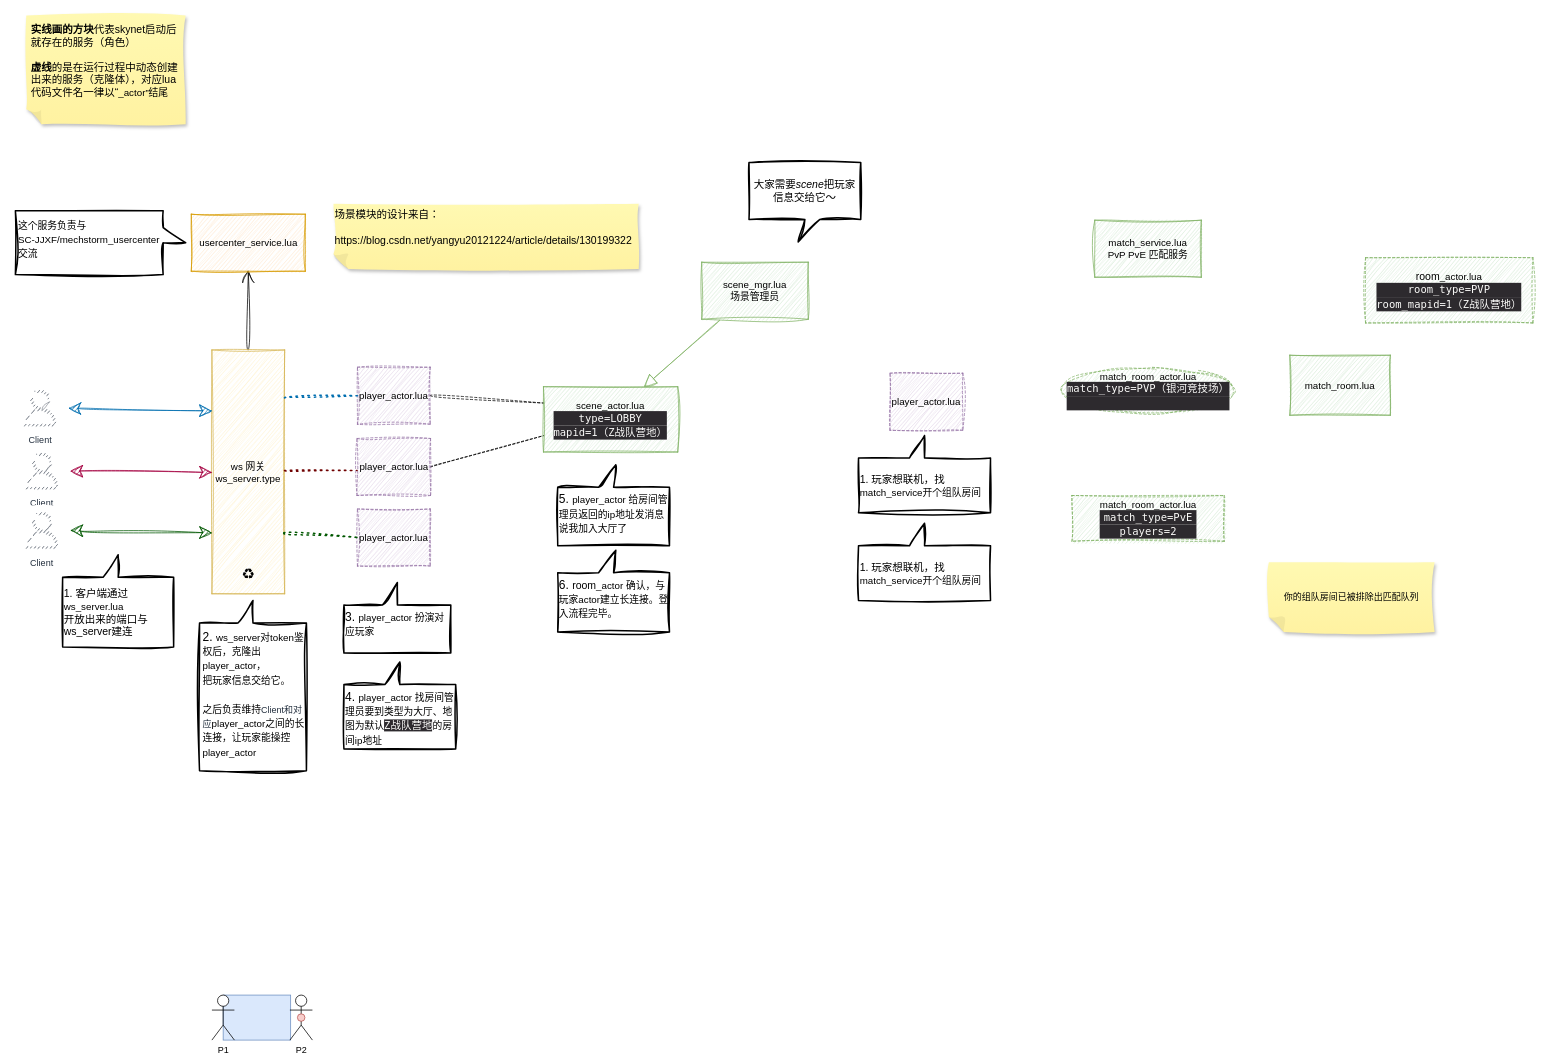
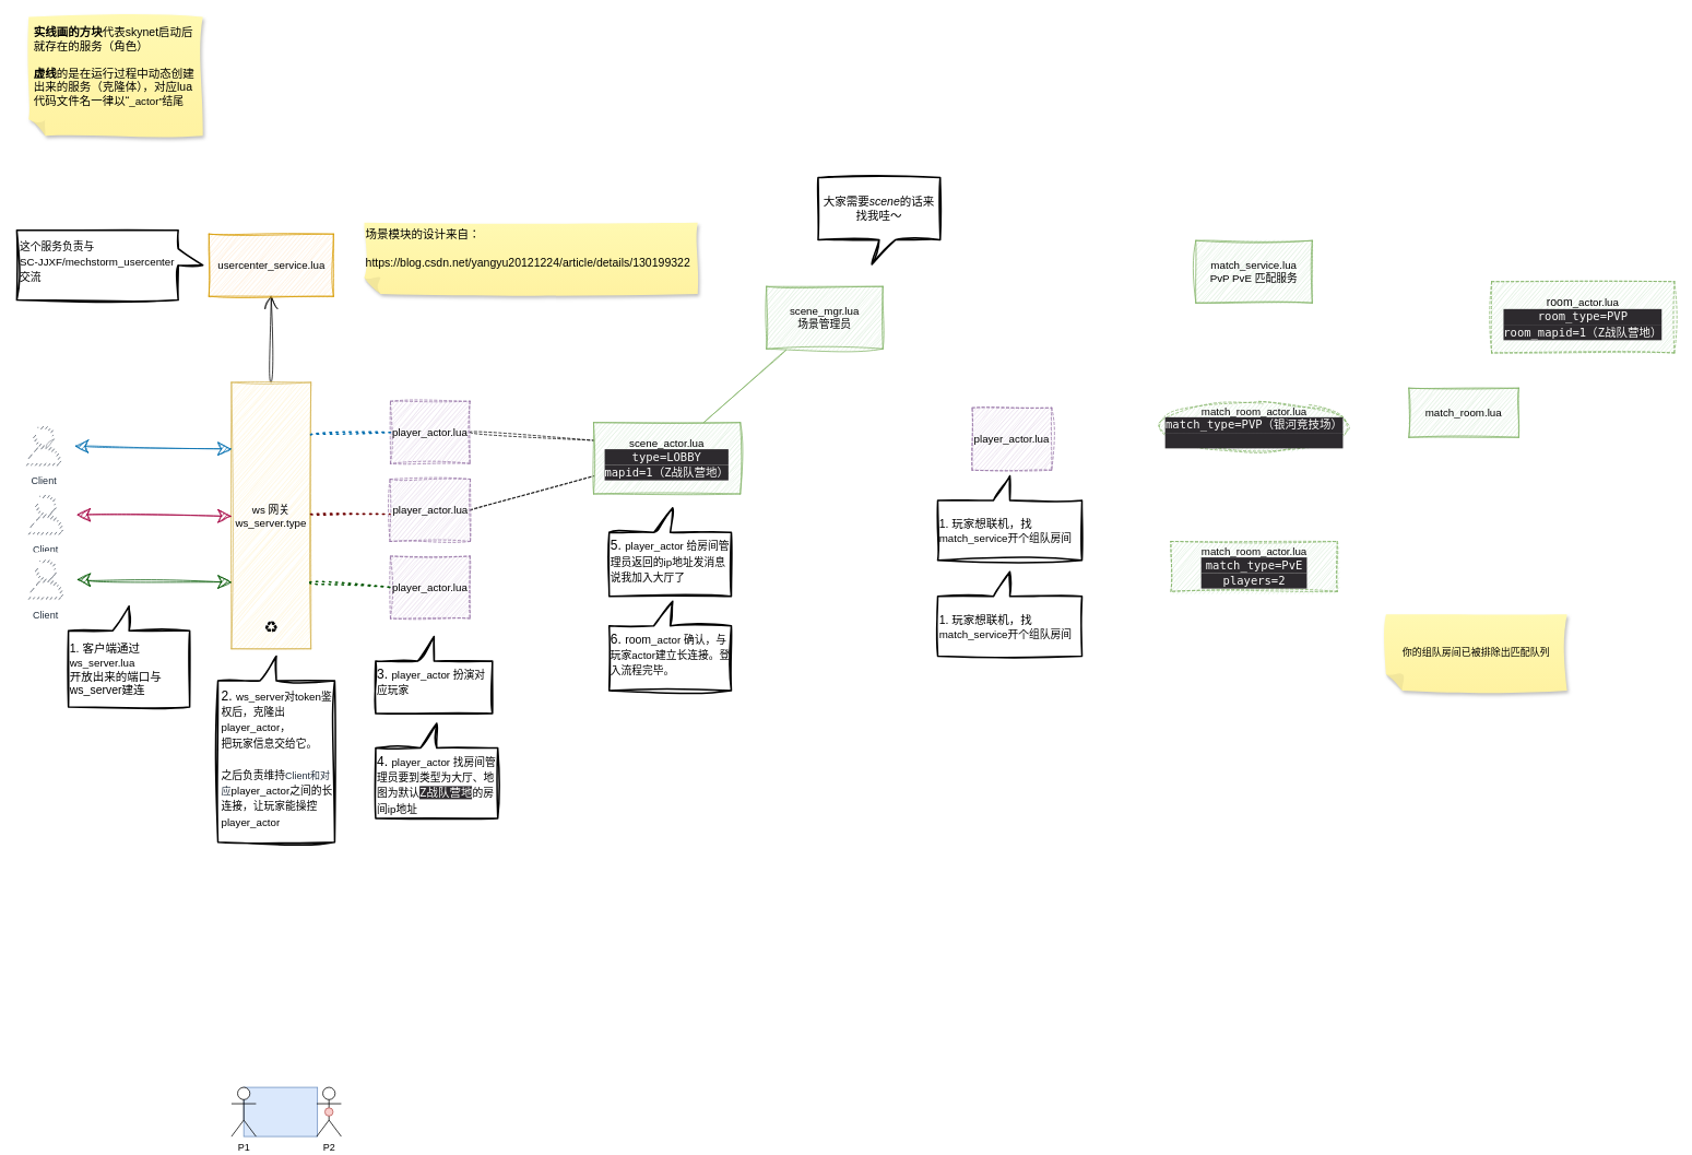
- <mxCell id="23" value="大家需要&lt;em class=&quot;t55VCb&quot;&gt;scene&lt;/em&gt;把玩家信息交给它～" style="shape=callout;whiteSpace=wrap;html=1;perimeter=calloutPerimeter;strokeWidth=2;fontSize=14;flipH=0;flipV=0;position2=0.44;rounded=0;sketch=1;curveFitting=1;jiggle=2;" parent="1" vertex="1"><mxGeometry x="998" y="216" width="149" height="106" as="geometry" /></mxCell>
+ <mxCell id="23" value="大家需要&lt;em class=&quot;t55VCb&quot;&gt;scene&lt;/em&gt;的话来找我哇～" style="shape=callout;whiteSpace=wrap;html=1;perimeter=calloutPerimeter;strokeWidth=2;fontSize=14;flipH=0;flipV=0;position2=0.44;rounded=0;sketch=1;curveFitting=1;jiggle=2;" parent="1" vertex="1"><mxGeometry x="998" y="216" width="149" height="106" as="geometry" /></mxCell>
- <mxCell id="21" style="edgeStyle=none;curved=1;rounded=0;orthogonalLoop=1;jettySize=auto;html=1;entryX=0.75;entryY=0;entryDx=0;entryDy=0;endArrow=block;startSize=14;endSize=14;sourcePerimeterSpacing=8;targetPerimeterSpacing=8;exitX=0.167;exitY=1.022;exitDx=0;exitDy=0;exitPerimeter=0;endFill=0;fillColor=#d5e8d4;strokeColor=#82b366;sketch=1;curveFitting=1;jiggle=2;" parent="1" source="22" target="17" edge="1"><mxGeometry relative="1" as="geometry" /></mxCell>
+ <mxCell id="21" style="edgeStyle=none;curved=1;rounded=0;orthogonalLoop=1;jettySize=auto;html=1;entryX=0.75;entryY=0;entryDx=0;entryDy=0;endArrow=none;startSize=14;endSize=14;sourcePerimeterSpacing=8;targetPerimeterSpacing=8;exitX=0.167;exitY=1.022;exitDx=0;exitDy=0;exitPerimeter=0;endFill=0;fillColor=#d5e8d4;strokeColor=#82b366;sketch=1;curveFitting=1;jiggle=2;" parent="1" source="22" target="17" edge="1"><mxGeometry relative="1" as="geometry" /></mxCell>
- <mxCell id="25" value="&lt;span style=&quot;text-align: start; background-color: initial;&quot;&gt;match_&lt;/span&gt;&lt;span style=&quot;text-align: start;&quot;&gt;room&lt;/span&gt;&lt;span style=&quot;text-align: start; background-color: initial;&quot;&gt;.lua&lt;/span&gt;&lt;span style=&quot;text-align: start;&quot;&gt;&lt;br&gt;&lt;/span&gt;" style="rounded=0;whiteSpace=wrap;html=1;fontSize=13;fillColor=#d5e8d4;strokeColor=#82b366;verticalAlign=middle;sketch=1;curveFitting=1;jiggle=2;" parent="1" vertex="1"><mxGeometry x="1719" y="473" width="134" height="80" as="geometry" /></mxCell>
+ <mxCell id="25" value="&lt;span style=&quot;text-align: start; background-color: initial;&quot;&gt;match_&lt;/span&gt;&lt;span style=&quot;text-align: start;&quot;&gt;room&lt;/span&gt;&lt;span style=&quot;text-align: start; background-color: initial;&quot;&gt;.lua&lt;/span&gt;&lt;span style=&quot;text-align: start;&quot;&gt;&lt;br&gt;&lt;/span&gt;" style="rounded=0;whiteSpace=wrap;html=1;fontSize=13;fillColor=#d5e8d4;strokeColor=#82b366;verticalAlign=middle;sketch=1;curveFitting=1;jiggle=2;" parent="1" vertex="1"><mxGeometry x="1719" y="473" width="134" height="60" as="geometry" /></mxCell>
